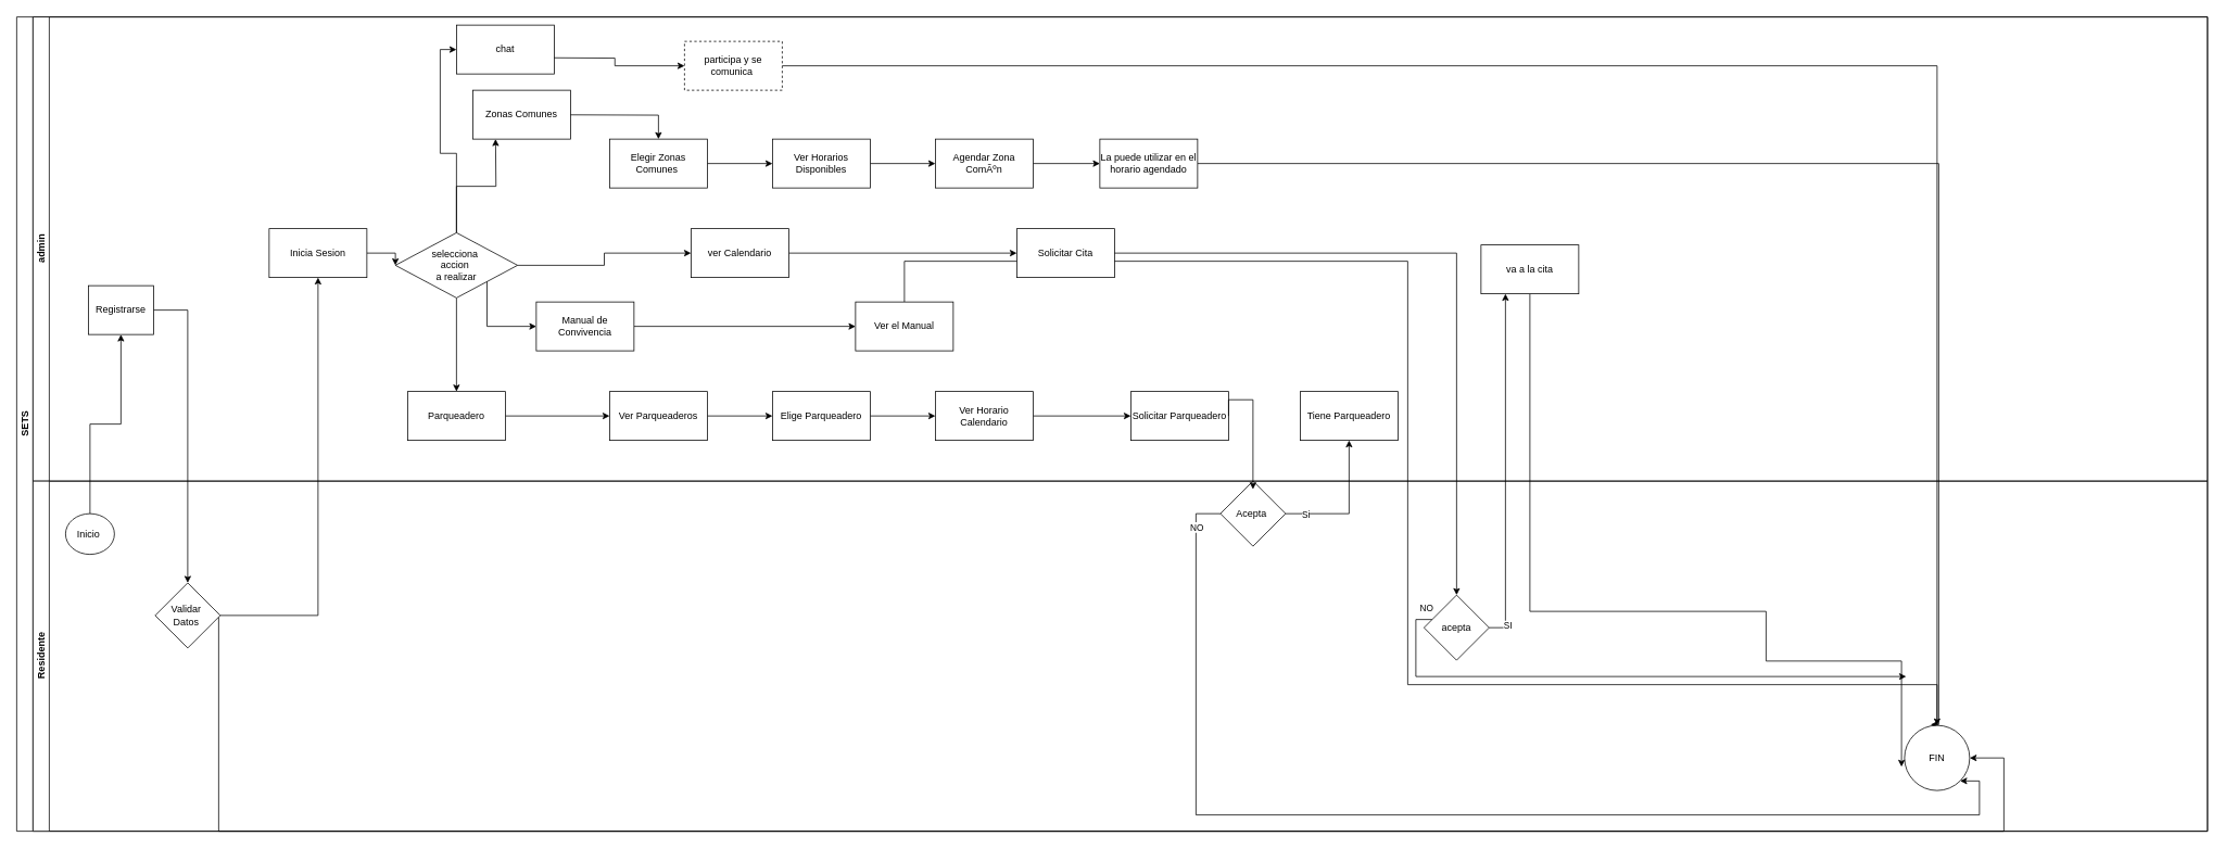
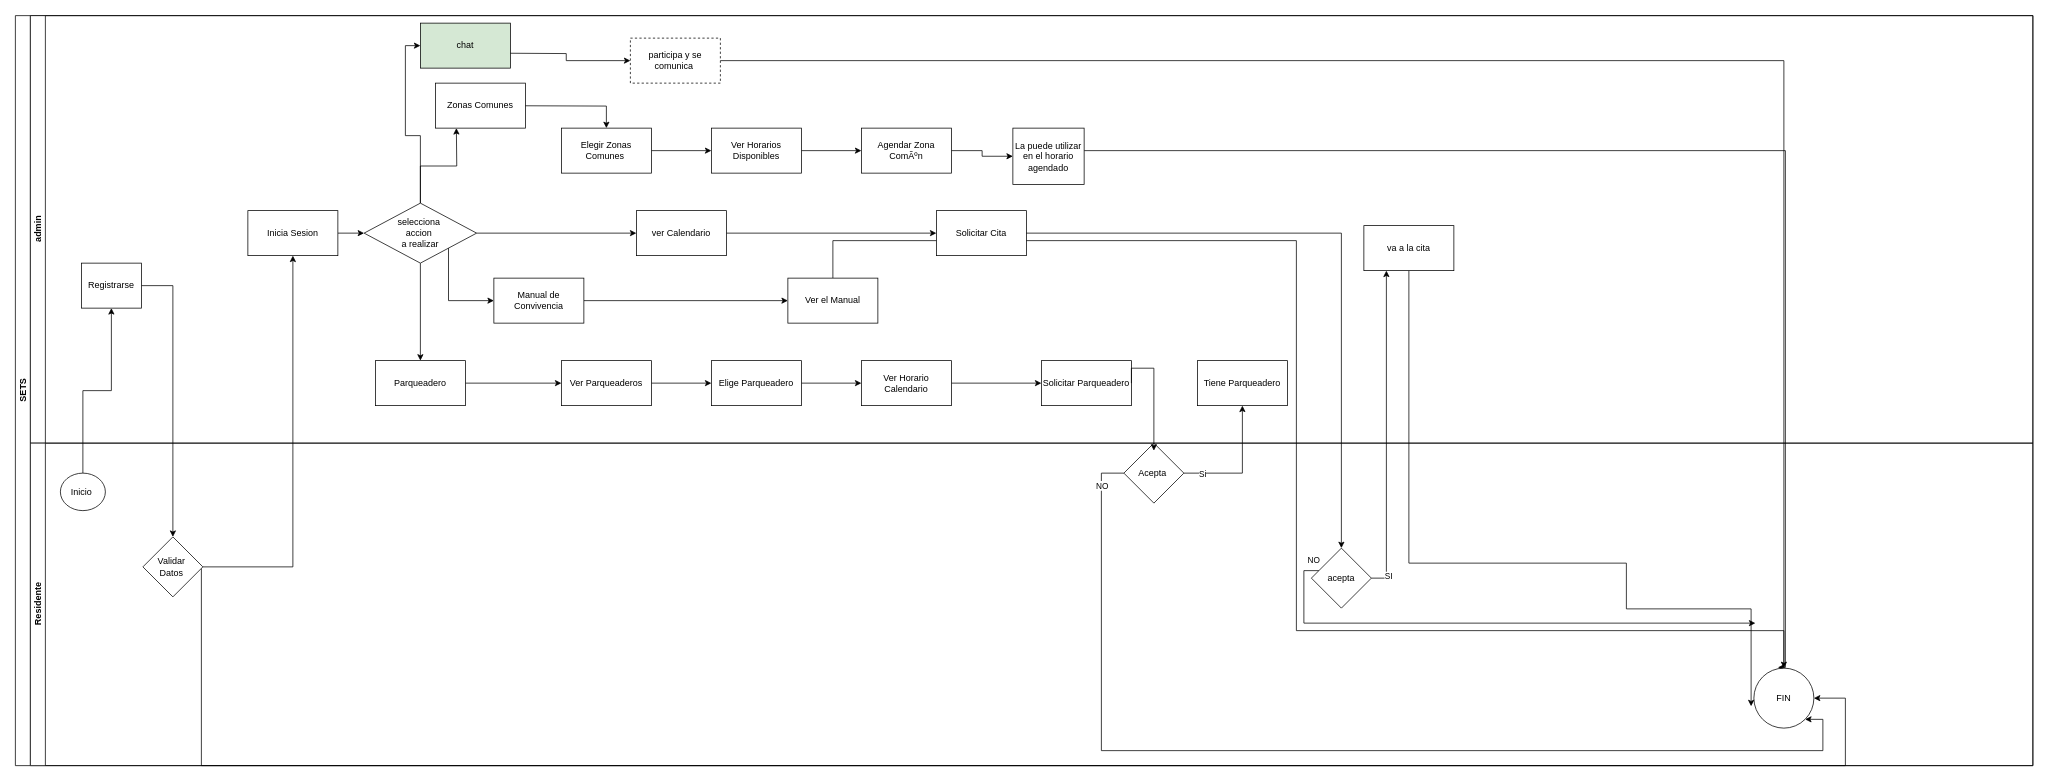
- <mxCell id="55" value="chat" style="whiteSpace=wrap;html=1;fontColor=#000000;rounded=0;" vertex="1" parent="10"><mxGeometry x="520" y="10" width="120" height="60" as="geometry" /></mxCell>
+ <mxCell id="55" value="chat" style="whiteSpace=wrap;html=1;fontColor=#000000;rounded=0;fillColor=#d5e8d4;" vertex="1" parent="10"><mxGeometry x="520" y="10" width="120" height="60" as="geometry" /></mxCell>
- <mxCell id="45" value="La puede utilizar en el horario agendado" style="rounded=0;whiteSpace=wrap;html=1;fontColor=#000000;" vertex="1" parent="10"><mxGeometry x="1310" y="150" width="120" height="60" as="geometry" /></mxCell>
+ <mxCell id="45" value="La puede utilizar en el horario agendado" style="rounded=0;whiteSpace=wrap;html=1;fontColor=#000000;" vertex="1" parent="10"><mxGeometry x="1310" y="150" width="95" height="75" as="geometry" /></mxCell>
- <mxCell id="19" value="selecciona&amp;nbsp;&lt;div&gt;accion&amp;nbsp;&lt;/div&gt;&lt;div&gt;a realizar&lt;/div&gt;" style="rhombus;whiteSpace=wrap;html=1;fontColor=#000000;rounded=0;" vertex="1" parent="10"><mxGeometry x="445" y="265" width="150" height="80" as="geometry" /></mxCell>
+ <mxCell id="19" value="selecciona&amp;nbsp;&lt;div&gt;accion&amp;nbsp;&lt;/div&gt;&lt;div&gt;a realizar&lt;/div&gt;" style="rhombus;whiteSpace=wrap;html=1;fontColor=#000000;rounded=0;" vertex="1" parent="10"><mxGeometry x="445" y="250" width="150" height="80" as="geometry" /></mxCell>
